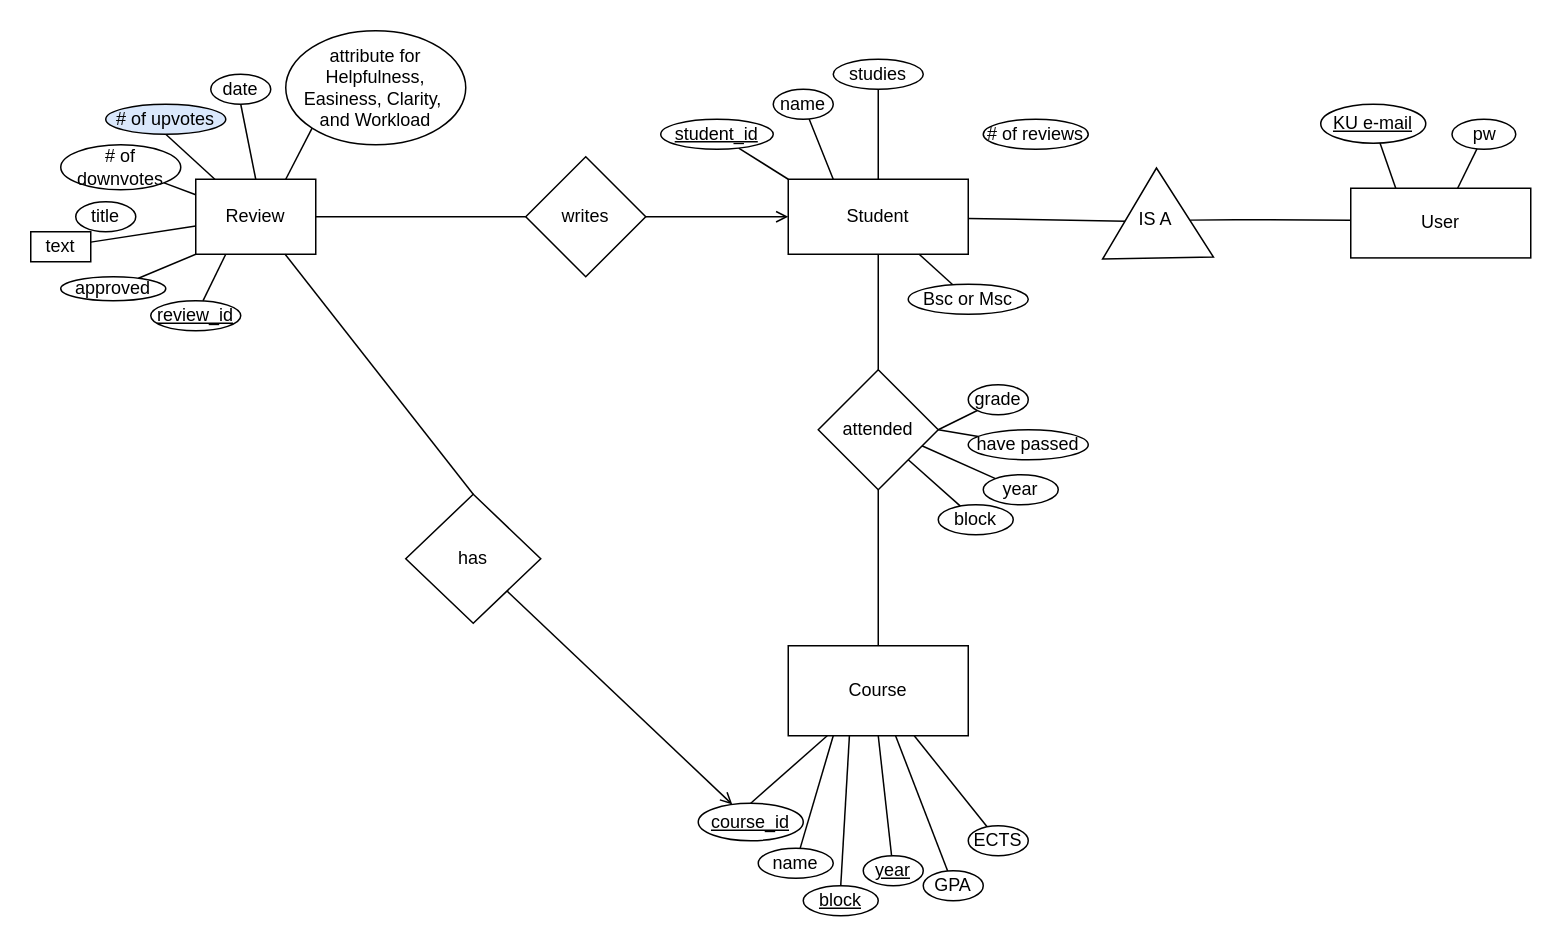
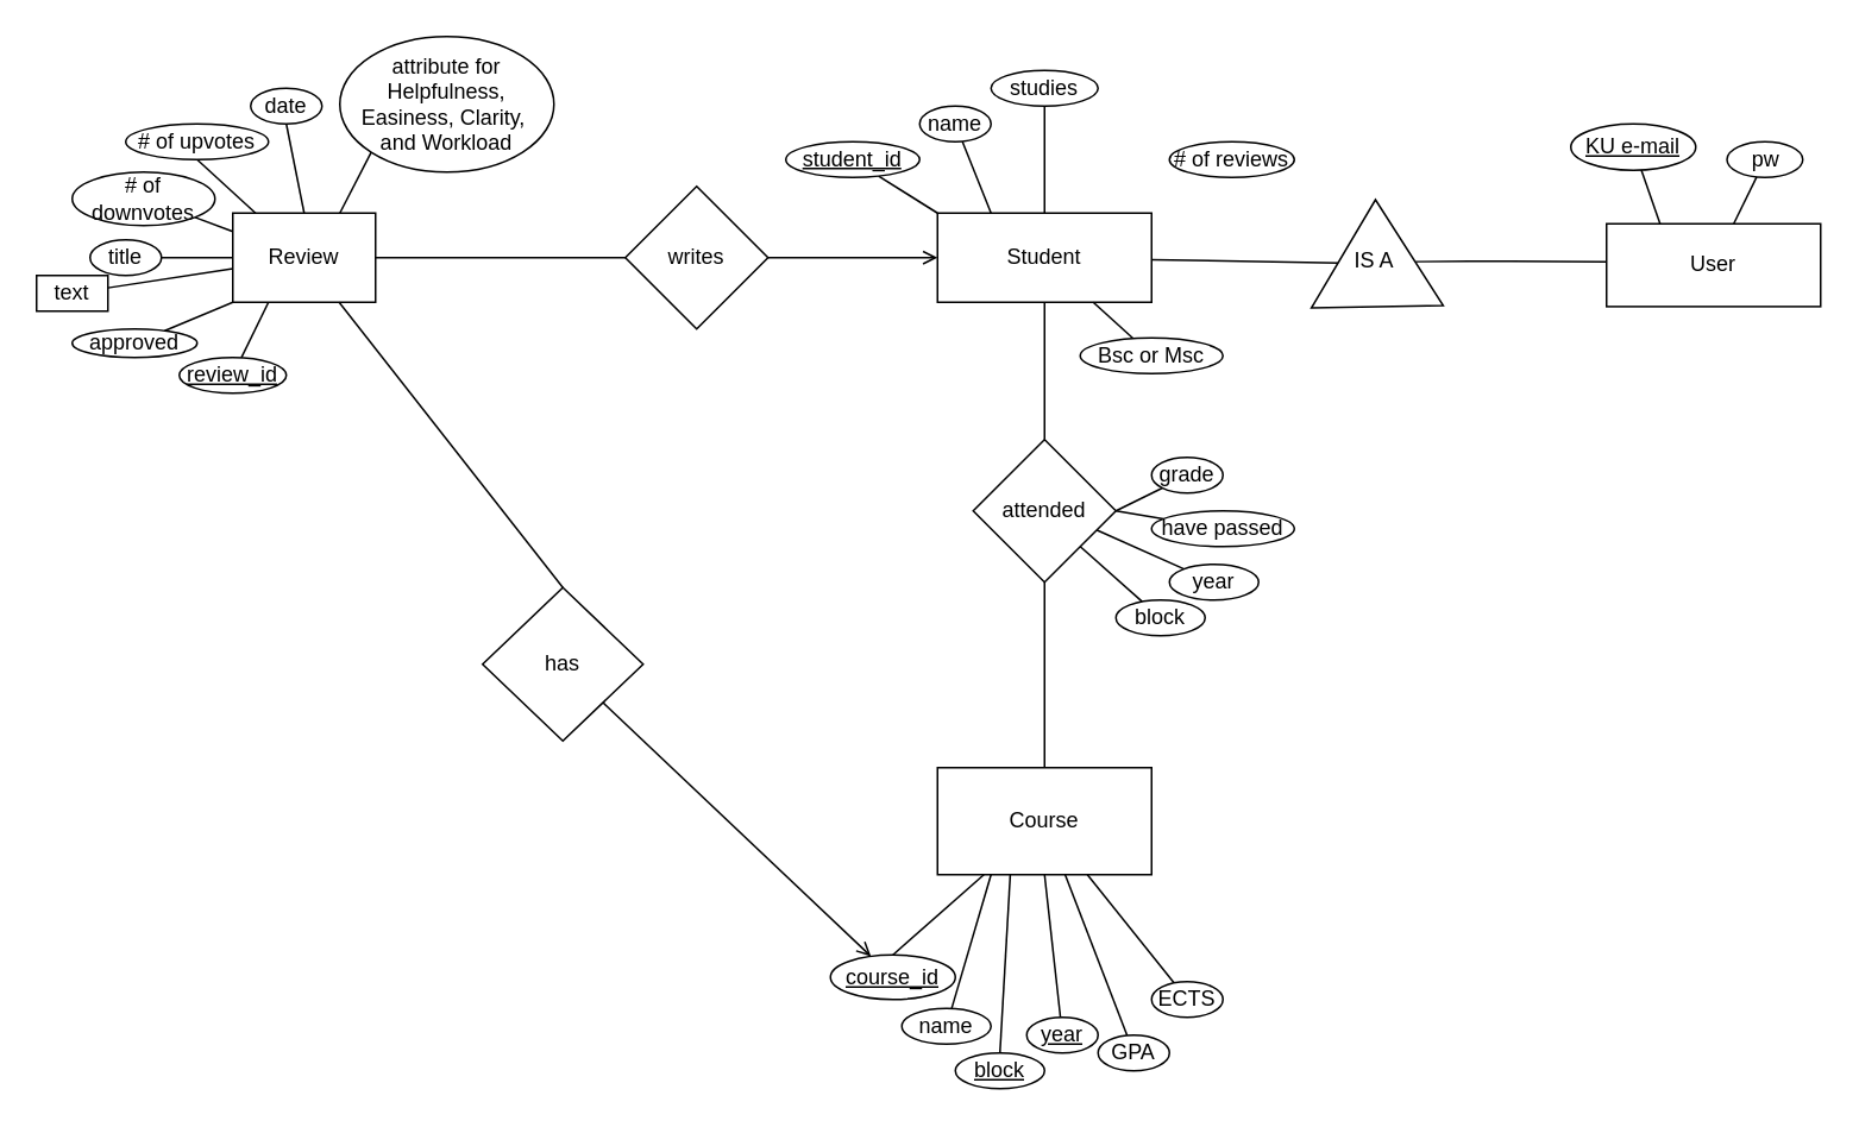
- <mxCell id="36" value="# of upvotes" style="ellipse;whiteSpace=wrap;html=1;fillColor=#dae8fc;" parent="1" vertex="1"><mxGeometry x="70" y="69" width="80" height="20" as="geometry" /></mxCell>
+ <mxCell id="36" value="# of upvotes" style="ellipse;whiteSpace=wrap;html=1;" parent="1" vertex="1"><mxGeometry x="70" y="69" width="80" height="20" as="geometry" /></mxCell>
+ <mxCell id="39" style="edgeStyle=none;html=1;endArrow=none;endFill=0;entryX=0;entryY=0.5;entryDx=0;entryDy=0;" parent="1" source="40" target="12" edge="1"><mxGeometry relative="1" as="geometry"><mxPoint x="130" y="155" as="targetPoint" /></mxGeometry></mxCell>
